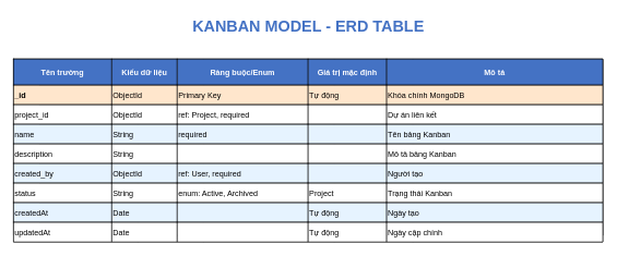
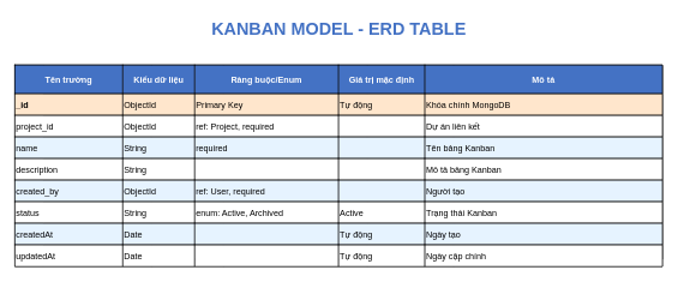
- <mxCell id="44" value="Project" style="shape=partialRectangle;connectable=0;fillColor=#ffffff;align=left;" parent="40" vertex="1"><mxGeometry x="450" width="120" height="30" as="geometry" /></mxCell>
+ <mxCell id="44" value="Active" style="shape=partialRectangle;connectable=0;fillColor=#ffffff;align=left;" parent="40" vertex="1"><mxGeometry x="450" width="120" height="30" as="geometry" /></mxCell>
